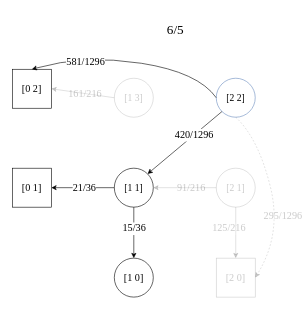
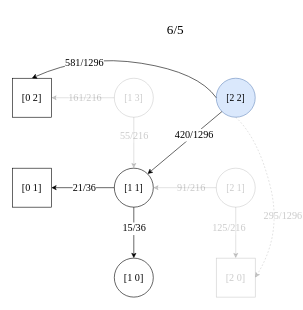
- <mxCell id="5" value="&lt;font face=&quot;Lucida Console&quot; style=&quot;font-size: 17px&quot;&gt;[0 2]&lt;/font&gt;" style="whiteSpace=wrap;html=1;aspect=fixed;fontSize=17;" parent="1" vertex="1"><mxGeometry x="20" y="115" width="65" height="65" as="geometry" /></mxCell>
+ <mxCell id="5" value="&lt;font face=&quot;Lucida Console&quot; style=&quot;font-size: 17px&quot;&gt;[0 2]&lt;/font&gt;" style="whiteSpace=wrap;html=1;aspect=fixed;fontSize=17;" parent="1" vertex="1"><mxGeometry x="20" y="130" width="65" height="65" as="geometry" /></mxCell>
- <mxCell id="2" value="&lt;p style=&quot;font-size: 16px&quot;&gt;&lt;font face=&quot;Lucida Console&quot;&gt;[2 2]&lt;/font&gt;&lt;/p&gt;" style="ellipse;whiteSpace=wrap;html=1;aspect=fixed;fillColor=#ffffff;strokeColor=#6c8ebf;" parent="1" vertex="1"><mxGeometry x="360" y="130" width="65" height="65" as="geometry" /></mxCell>
+ <mxCell id="2" value="&lt;p style=&quot;font-size: 16px&quot;&gt;&lt;font face=&quot;Lucida Console&quot;&gt;[2 2]&lt;/font&gt;&lt;/p&gt;" style="ellipse;whiteSpace=wrap;html=1;aspect=fixed;fillColor=#dae8fc;strokeColor=#6c8ebf;" parent="1" vertex="1"><mxGeometry x="360" y="130" width="65" height="65" as="geometry" /></mxCell>
+ <mxCell id="20" value="" style="endArrow=classic;html=1;fontSize=17;exitX=0.5;exitY=1;exitDx=0;exitDy=0;entryX=0.5;entryY=0;entryDx=0;entryDy=0;opacity=20;textOpacity=20;" parent="1" source="7" target="9" edge="1"><mxGeometry width="50" height="50" relative="1" as="geometry"><mxPoint x="210" y="182.5" as="sourcePoint" /><mxPoint x="105" y="182.5" as="targetPoint" /></mxGeometry></mxCell>
+ <mxCell id="21" value="55/216" style="edgeLabel;html=1;align=center;verticalAlign=middle;resizable=0;points=[];fontSize=17;fontFamily=Lucida Console;textOpacity=20;" parent="20" vertex="1" connectable="0"><mxGeometry x="-0.271" relative="1" as="geometry"><mxPoint as="offset" /></mxGeometry></mxCell>
